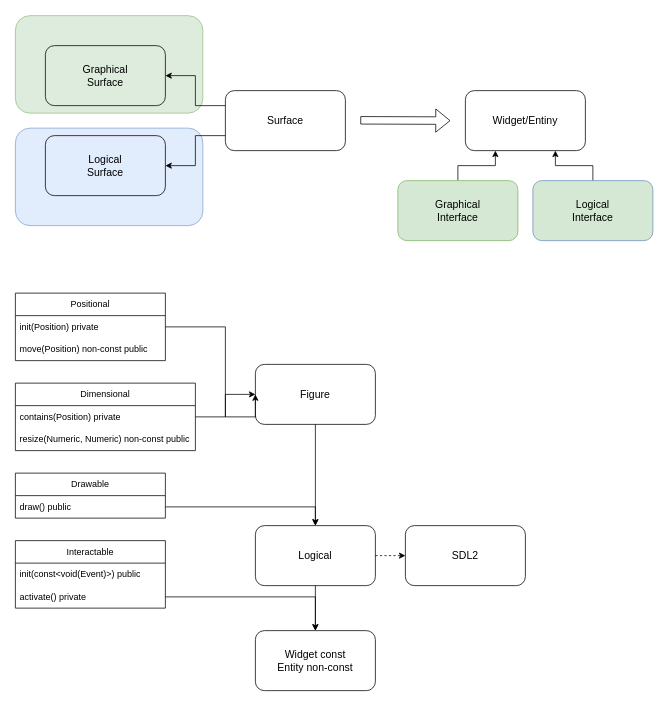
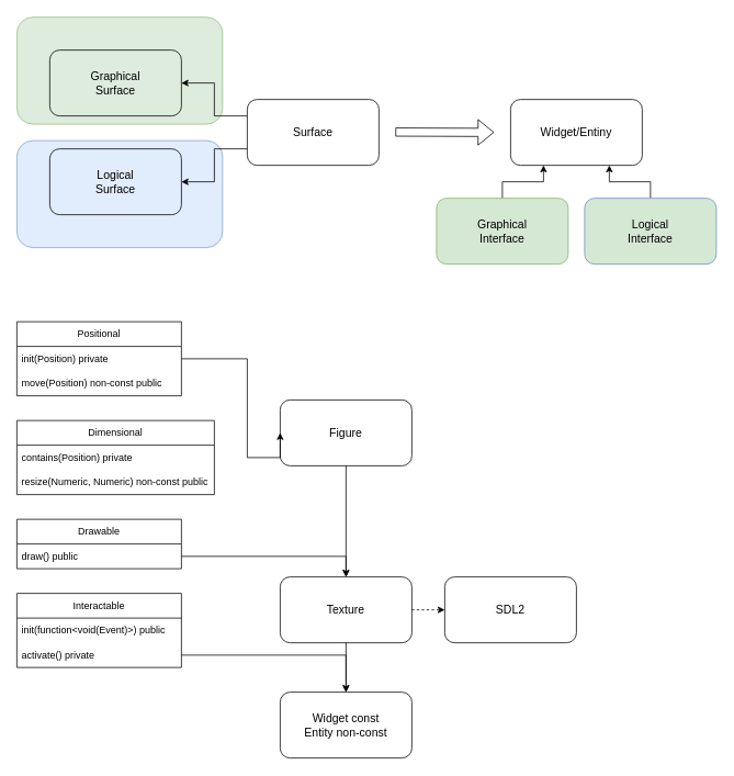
- <mxCell id="29" style="edgeStyle=orthogonalEdgeStyle;rounded=0;orthogonalLoop=1;jettySize=auto;html=1;exitX=1;exitY=0.5;exitDx=0;exitDy=0;entryX=0;entryY=0.5;entryDx=0;entryDy=0;" edge="1" parent="1" source="19" target="27"><mxGeometry relative="1" as="geometry" /></mxCell>
- <mxCell id="32" value="Logical" style="rounded=1;whiteSpace=wrap;html=1;strokeColor=default;fillColor=none;fontSize=14;" vertex="1" parent="1"><mxGeometry x="340" y="700" width="160" height="80" as="geometry" /></mxCell>
+ <mxCell id="32" value="Texture" style="rounded=1;whiteSpace=wrap;html=1;strokeColor=default;fillColor=none;fontSize=14;" vertex="1" parent="1"><mxGeometry x="340" y="700" width="160" height="80" as="geometry" /></mxCell>
- <mxCell id="24" value="init(const&amp;lt;void(Event)&amp;gt;) public" style="text;strokeColor=none;fillColor=none;align=left;verticalAlign=middle;spacingLeft=4;spacingRight=4;overflow=hidden;points=[[0,0.5],[1,0.5]];portConstraint=eastwest;rotatable=0;whiteSpace=wrap;html=1;" vertex="1" parent="23"><mxGeometry y="30" width="200" height="30" as="geometry" /></mxCell>
+ <mxCell id="24" value="init(function&amp;lt;void(Event)&amp;gt;) public" style="text;strokeColor=none;fillColor=none;align=left;verticalAlign=middle;spacingLeft=4;spacingRight=4;overflow=hidden;points=[[0,0.5],[1,0.5]];portConstraint=eastwest;rotatable=0;whiteSpace=wrap;html=1;" vertex="1" parent="23"><mxGeometry y="30" width="200" height="30" as="geometry" /></mxCell>
